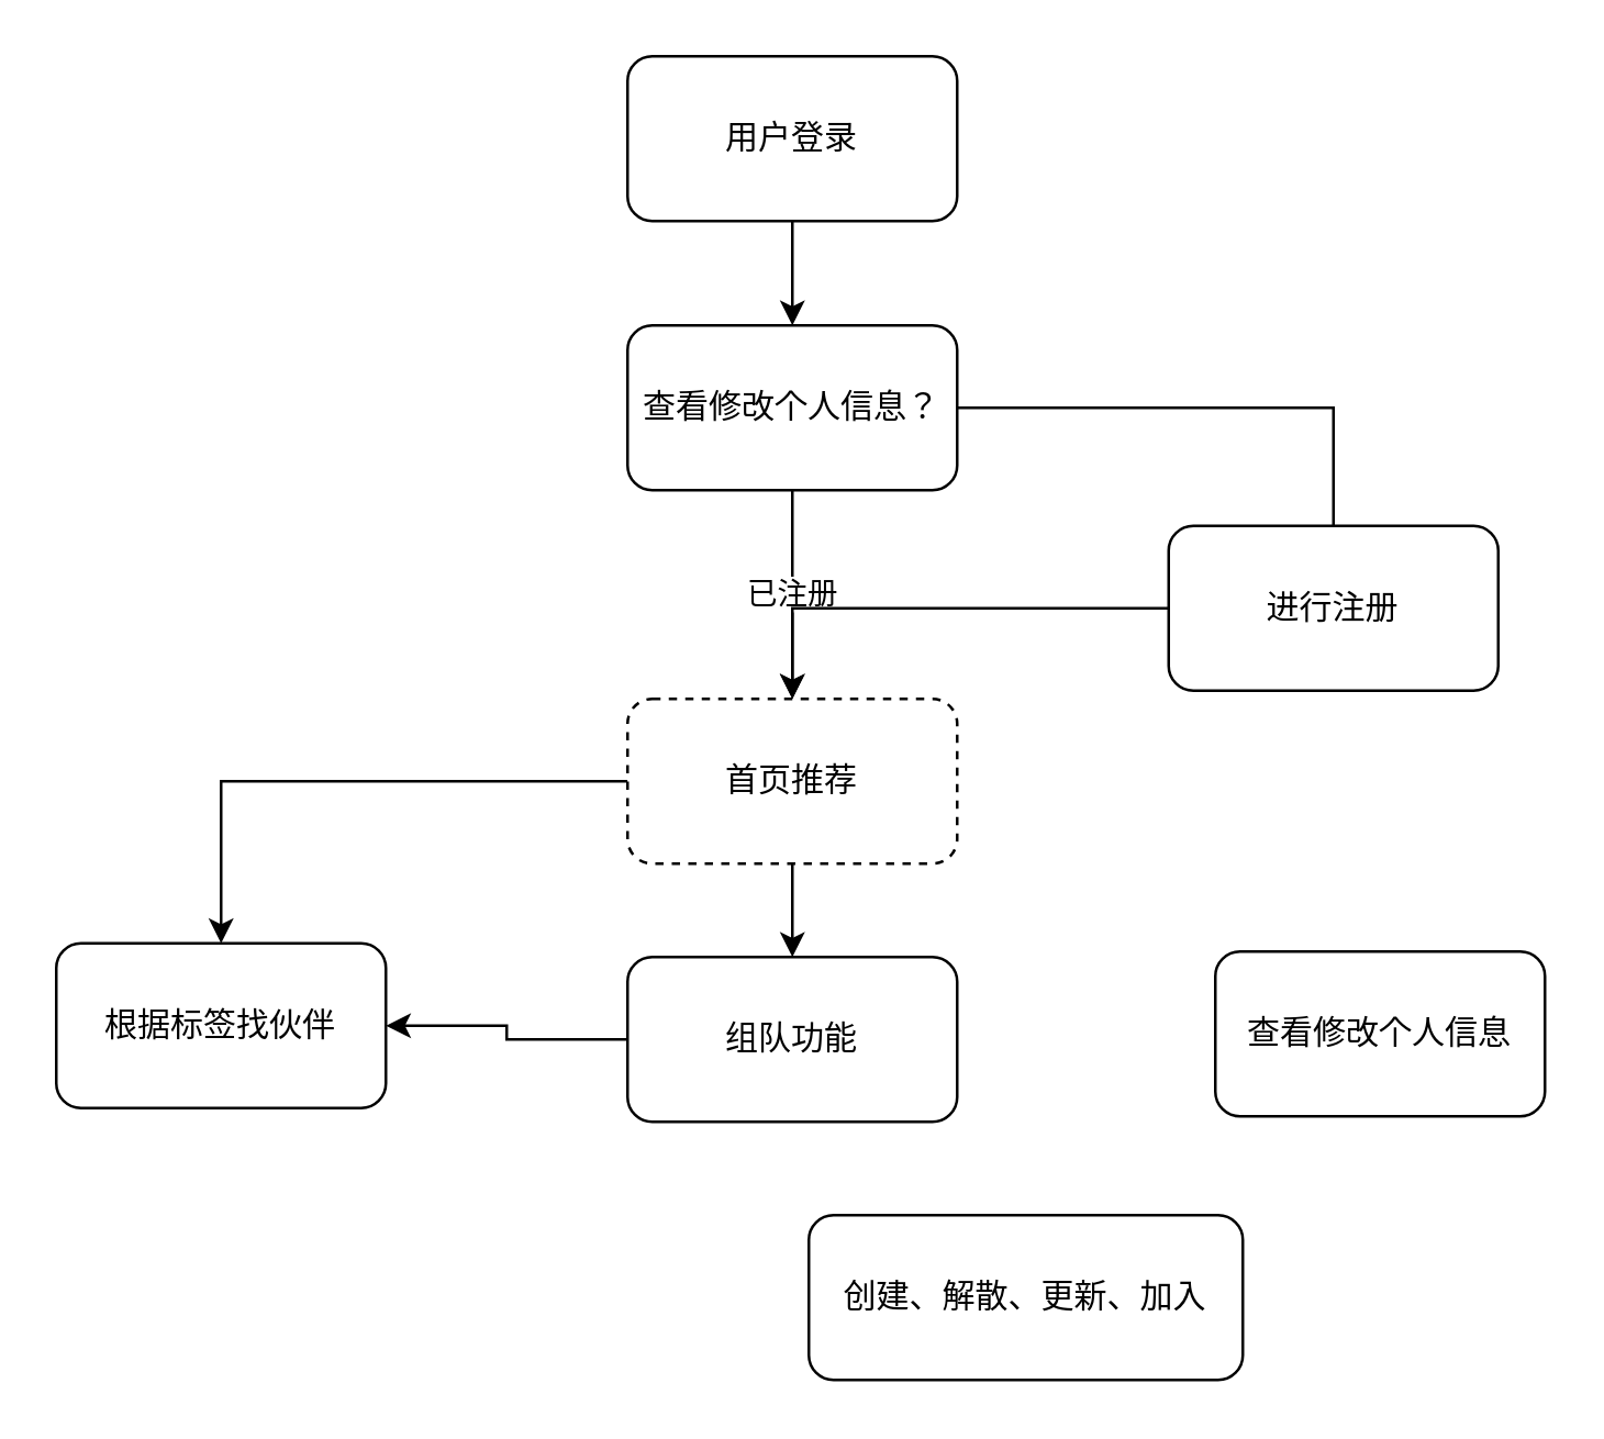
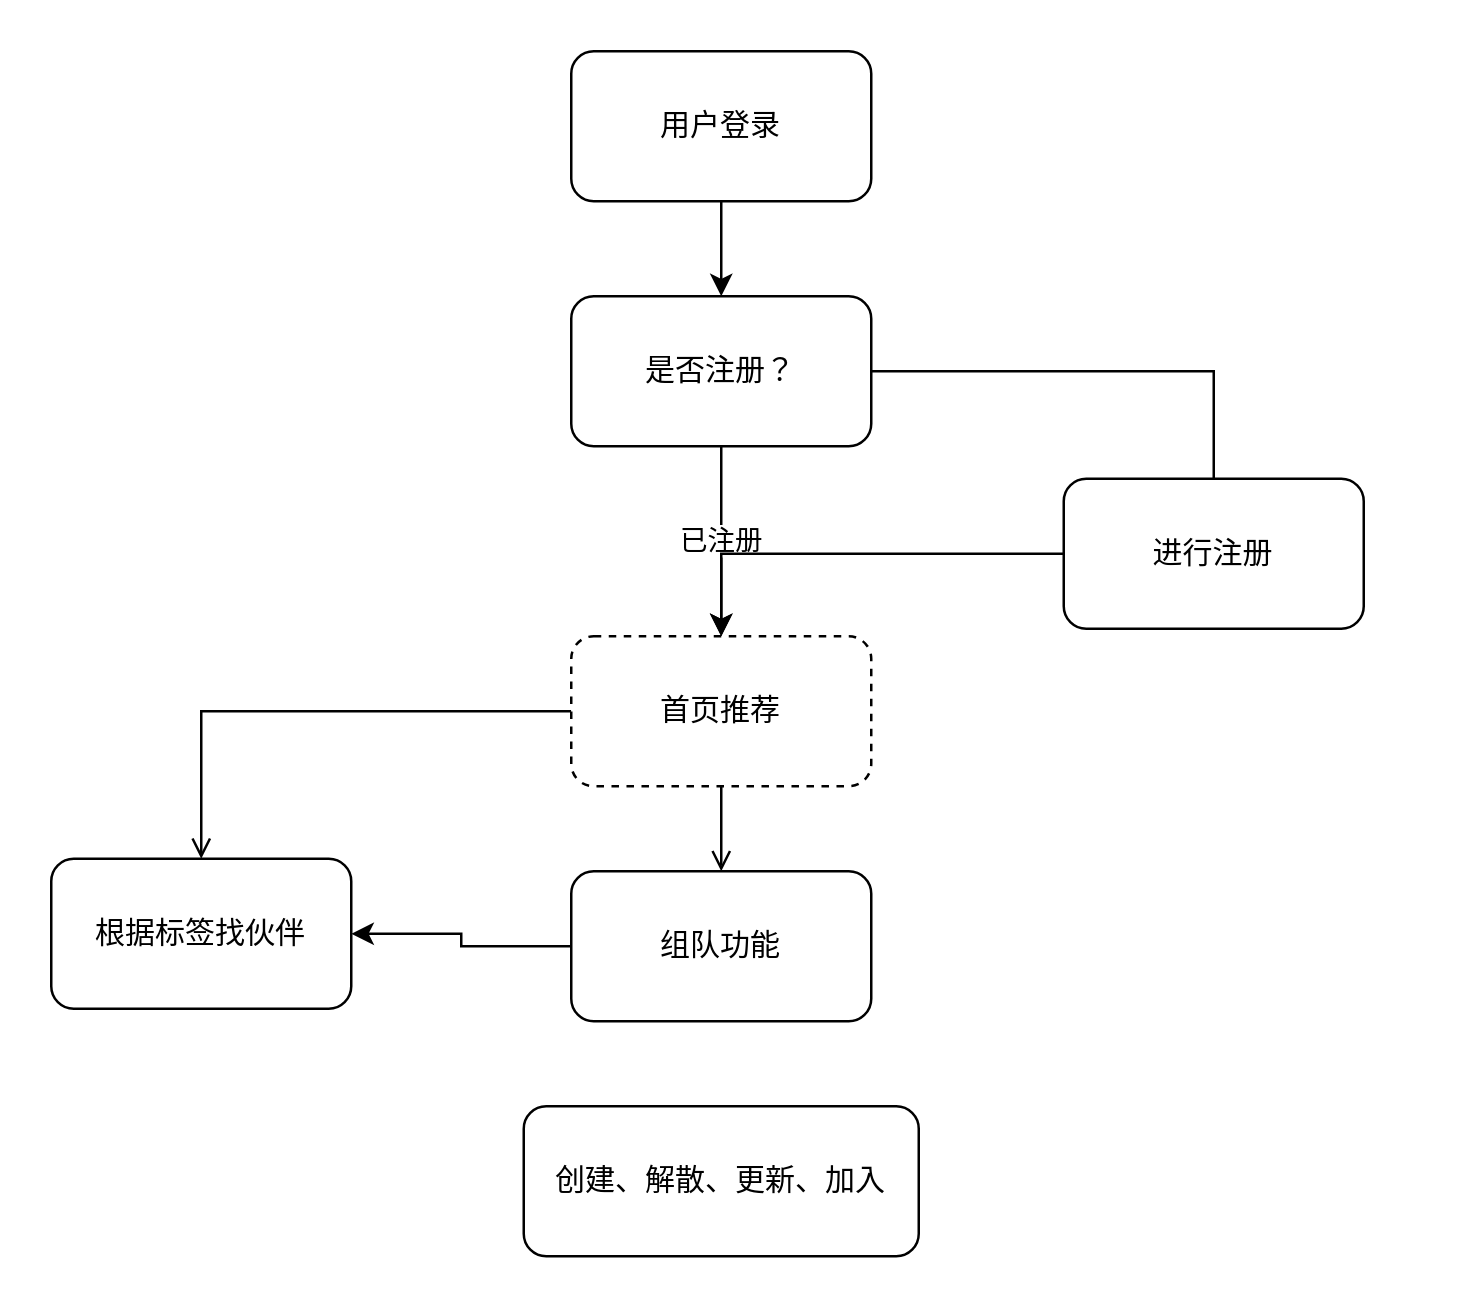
- <mxCell id="6" value="查看修改个人信息？" style="rounded=1;whiteSpace=wrap;html=1;" vertex="1" parent="1"><mxGeometry x="228" y="118" width="120" height="60" as="geometry" /></mxCell>
+ <mxCell id="6" value="是否注册？" style="rounded=1;whiteSpace=wrap;html=1;" vertex="1" parent="1"><mxGeometry x="228" y="118" width="120" height="60" as="geometry" /></mxCell>
- <mxCell id="7" value="" style="edgeStyle=orthogonalEdgeStyle;rounded=0;orthogonalLoop=1;jettySize=auto;html=1;" edge="1" parent="1" source="9" target="12"><mxGeometry relative="1" as="geometry" /></mxCell>
+ <mxCell id="7" value="" style="edgeStyle=orthogonalEdgeStyle;rounded=0;orthogonalLoop=1;jettySize=auto;html=1;endArrow=open;" edge="1" parent="1" source="9" target="12"><mxGeometry relative="1" as="geometry" /></mxCell>
- <mxCell id="8" value="" style="edgeStyle=orthogonalEdgeStyle;rounded=0;orthogonalLoop=1;jettySize=auto;html=1;" edge="1" parent="1" source="9" target="14"><mxGeometry relative="1" as="geometry" /></mxCell>
+ <mxCell id="8" value="" style="edgeStyle=orthogonalEdgeStyle;rounded=0;orthogonalLoop=1;jettySize=auto;html=1;endArrow=open;" edge="1" parent="1" source="9" target="14"><mxGeometry relative="1" as="geometry" /></mxCell>
- <mxCell id="15" value="查看修改个人信息" style="rounded=1;whiteSpace=wrap;html=1;" vertex="1" parent="1"><mxGeometry x="442" y="346" width="120" height="60" as="geometry" /></mxCell>
- <mxCell id="16" value="创建、解散、更新、加入" style="rounded=1;whiteSpace=wrap;html=1;" vertex="1" parent="1"><mxGeometry x="294" y="442" width="158" height="60" as="geometry" /></mxCell>
+ <mxCell id="16" value="创建、解散、更新、加入" style="rounded=1;whiteSpace=wrap;html=1;" vertex="1" parent="1"><mxGeometry x="209" y="442" width="158" height="60" as="geometry" /></mxCell>
